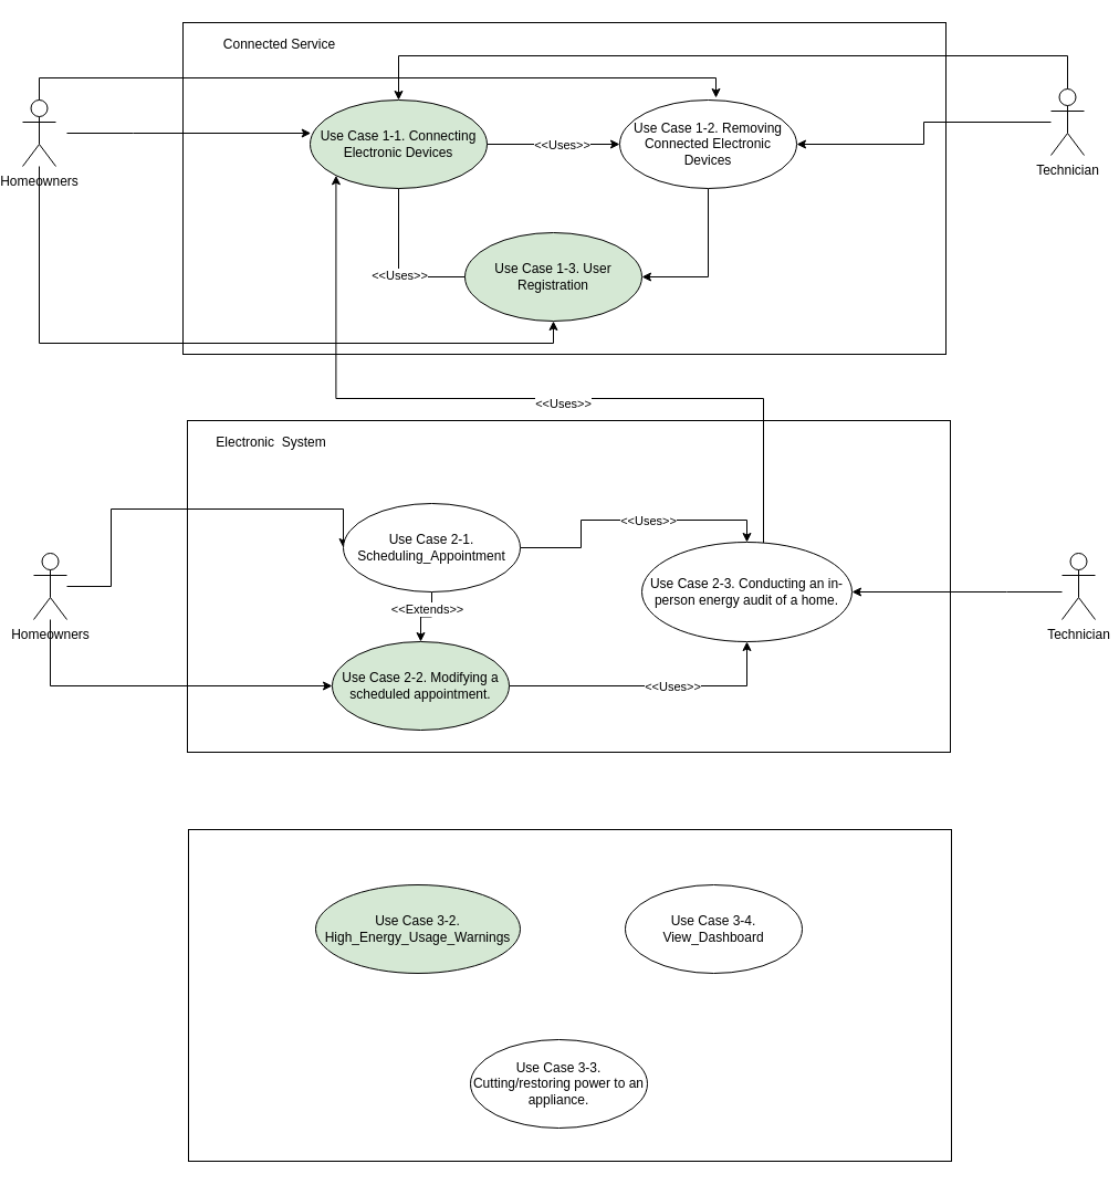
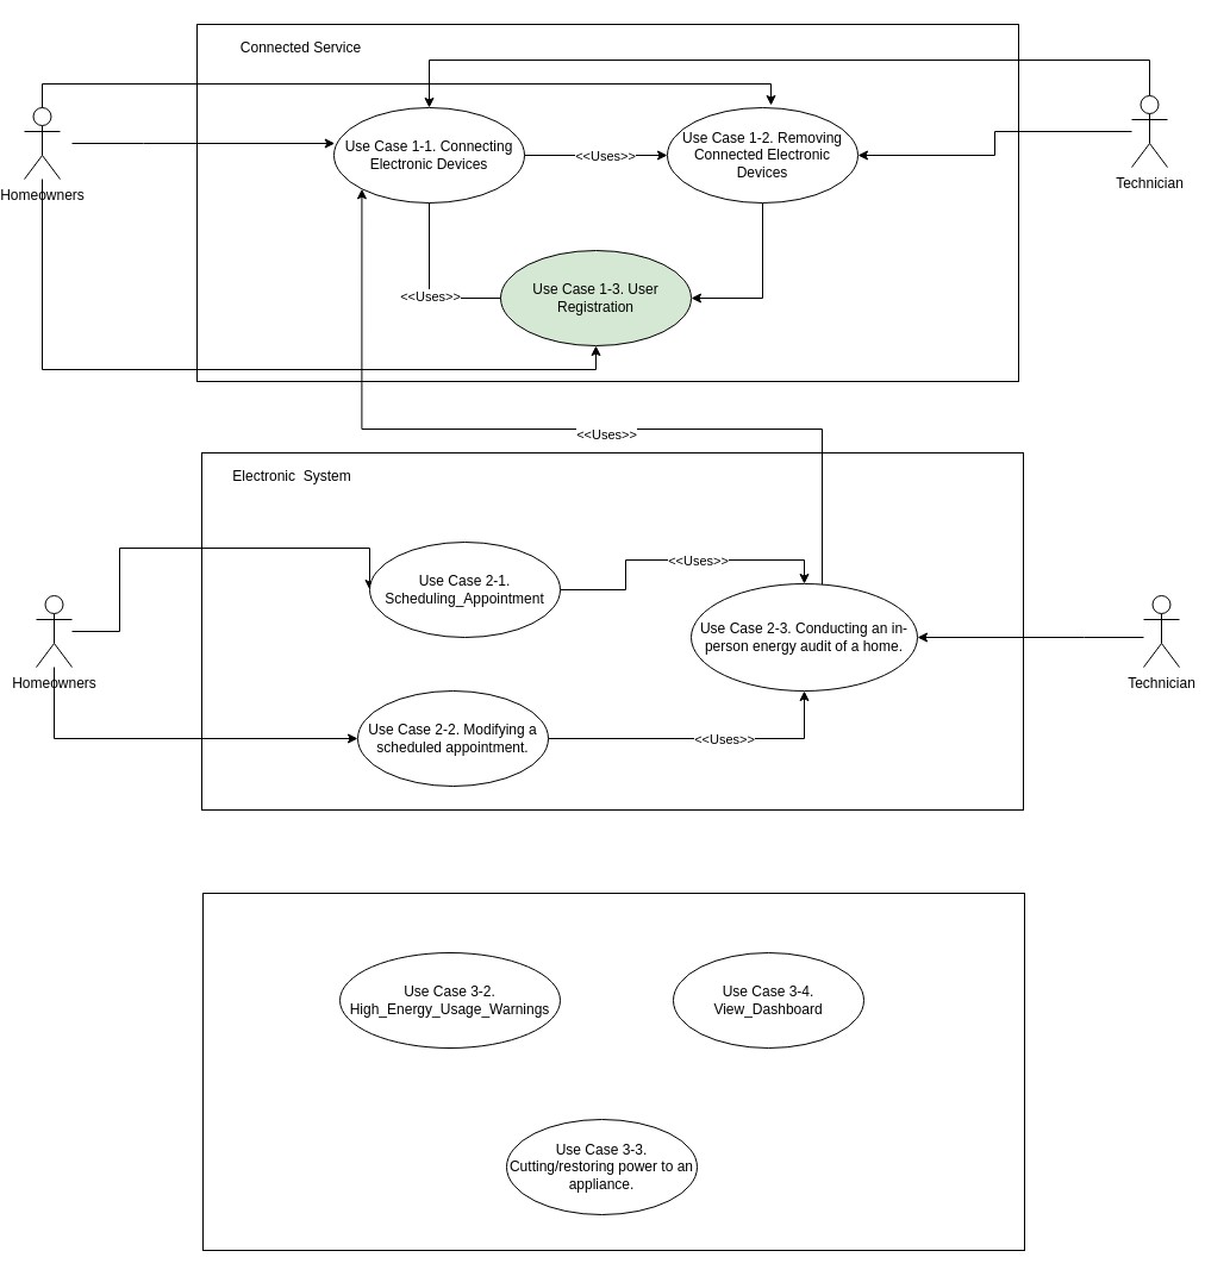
- <mxCell id="21" value="Use Case 1-1. Connecting Electronic Devices" style="ellipse;whiteSpace=wrap;html=1;fillColor=#d5e8d4;" vertex="1" parent="1"><mxGeometry x="280" y="90" width="160" height="80" as="geometry" /></mxCell>
+ <mxCell id="21" value="Use Case 1-1. Connecting Electronic Devices" style="ellipse;whiteSpace=wrap;html=1;" vertex="1" parent="1"><mxGeometry x="280" y="90" width="160" height="80" as="geometry" /></mxCell>
- <mxCell id="9" style="edgeStyle=orthogonalEdgeStyle;rounded=0;orthogonalLoop=1;jettySize=auto;html=1;" edge="1" parent="1" source="13" target="16"><mxGeometry relative="1" as="geometry" /></mxCell>
- <mxCell id="10" value="&amp;lt;&amp;lt;Extends&amp;gt;&amp;gt;" style="edgeLabel;html=1;align=center;verticalAlign=middle;resizable=0;points=[];" vertex="1" connectable="0" parent="9"><mxGeometry x="0.077" y="-3" relative="1" as="geometry"><mxPoint x="3" y="-4" as="offset" /></mxGeometry></mxCell>
- <mxCell id="16" value="Use Case 2-2. Modifying a scheduled appointment." style="ellipse;whiteSpace=wrap;html=1;fillColor=#d5e8d4;" vertex="1" parent="1"><mxGeometry x="300" y="580" width="160" height="80" as="geometry" /></mxCell>
+ <mxCell id="16" value="Use Case 2-2. Modifying a scheduled appointment." style="ellipse;whiteSpace=wrap;html=1;" vertex="1" parent="1"><mxGeometry x="300" y="580" width="160" height="80" as="geometry" /></mxCell>
- <mxCell id="27" value="Use Case 3-2. High_Energy_Usage_Warnings" style="ellipse;whiteSpace=wrap;html=1;fillColor=#d5e8d4;" vertex="1" parent="1"><mxGeometry x="285" y="800" width="185" height="80" as="geometry" /></mxCell>
+ <mxCell id="27" value="Use Case 3-2. High_Energy_Usage_Warnings" style="ellipse;whiteSpace=wrap;html=1;" vertex="1" parent="1"><mxGeometry x="285" y="800" width="185" height="80" as="geometry" /></mxCell>
